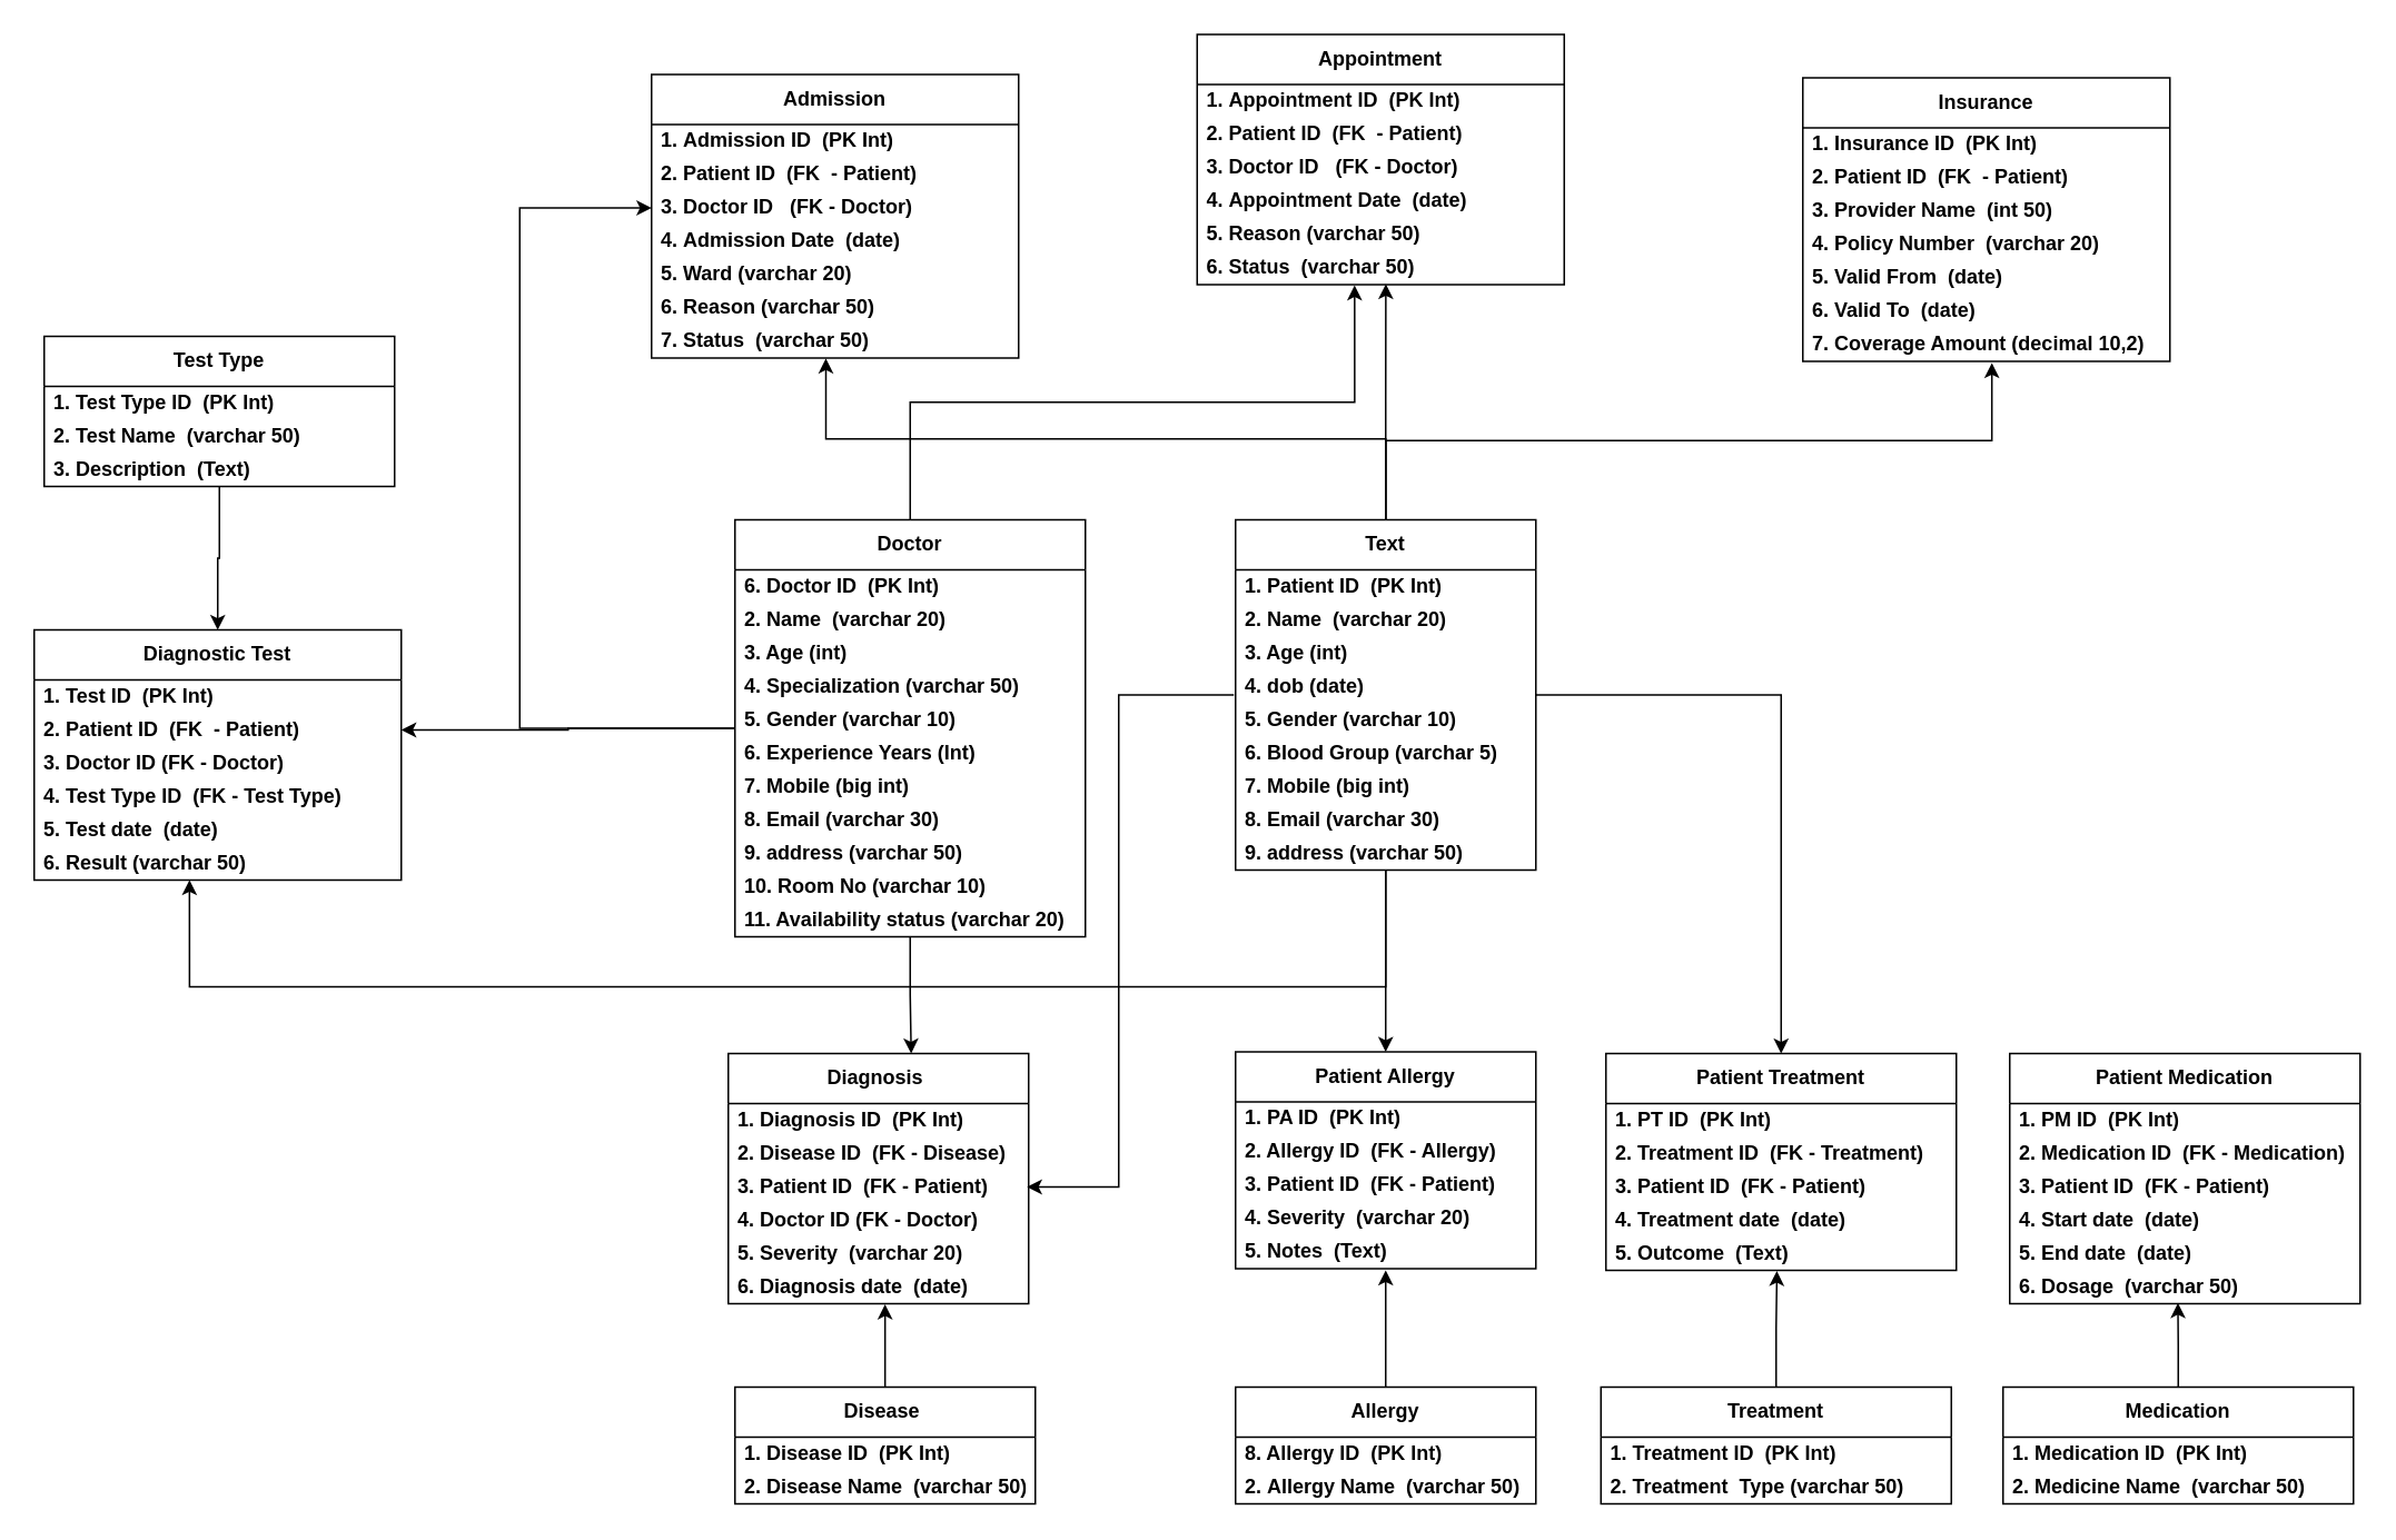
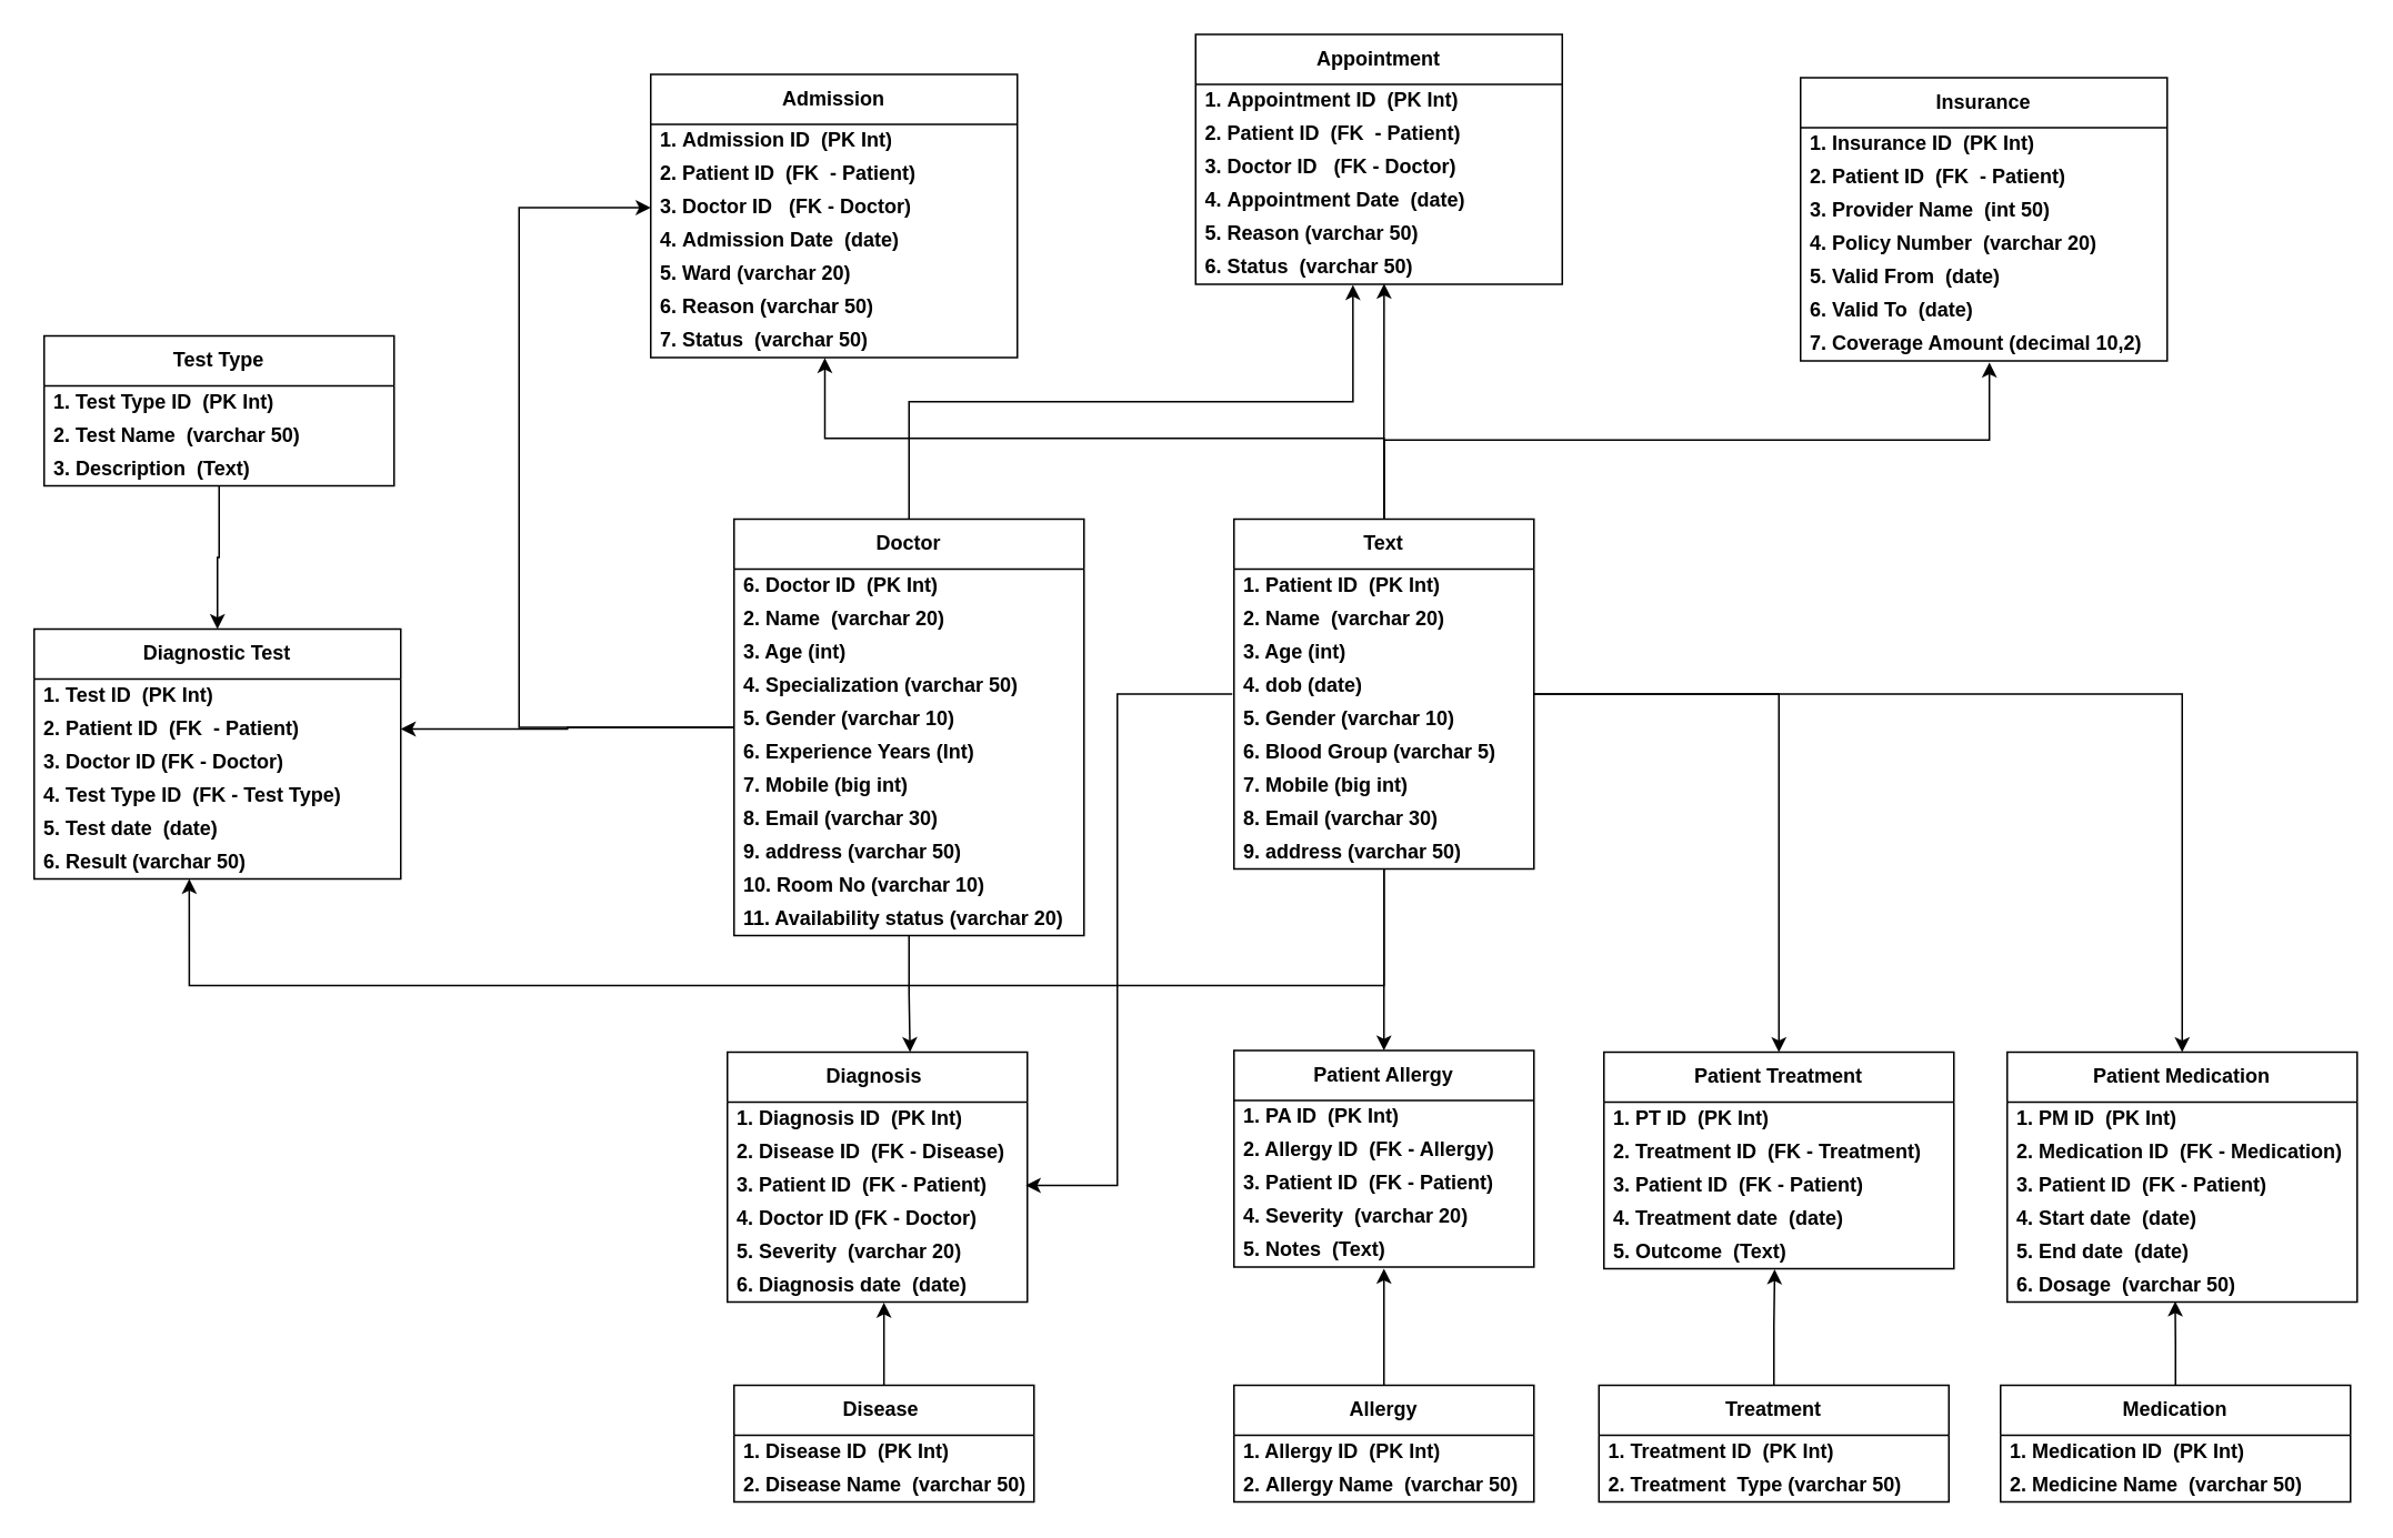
+ <mxCell id="5" style="edgeStyle=orthogonalEdgeStyle;rounded=0;orthogonalLoop=1;jettySize=auto;html=1;" edge="1" parent="1" source="7" target="63"><mxGeometry relative="1" as="geometry" /></mxCell>
- <mxCell id="43" value="&lt;strong data-end=&quot;313&quot; data-start=&quot;299&quot;&gt;8. Allergy ID&amp;nbsp; (PK Int)&lt;/strong&gt;" style="text;strokeColor=none;fillColor=none;align=left;verticalAlign=middle;spacingLeft=4;spacingRight=4;overflow=hidden;points=[[0,0.5],[1,0.5]];portConstraint=eastwest;rotatable=0;whiteSpace=wrap;html=1;" vertex="1" parent="42"><mxGeometry y="30" width="180" height="20" as="geometry" /></mxCell>
+ <mxCell id="43" value="&lt;strong data-end=&quot;313&quot; data-start=&quot;299&quot;&gt;1. Allergy ID&amp;nbsp; (PK Int)&lt;/strong&gt;" style="text;strokeColor=none;fillColor=none;align=left;verticalAlign=middle;spacingLeft=4;spacingRight=4;overflow=hidden;points=[[0,0.5],[1,0.5]];portConstraint=eastwest;rotatable=0;whiteSpace=wrap;html=1;" vertex="1" parent="42"><mxGeometry y="30" width="180" height="20" as="geometry" /></mxCell>
